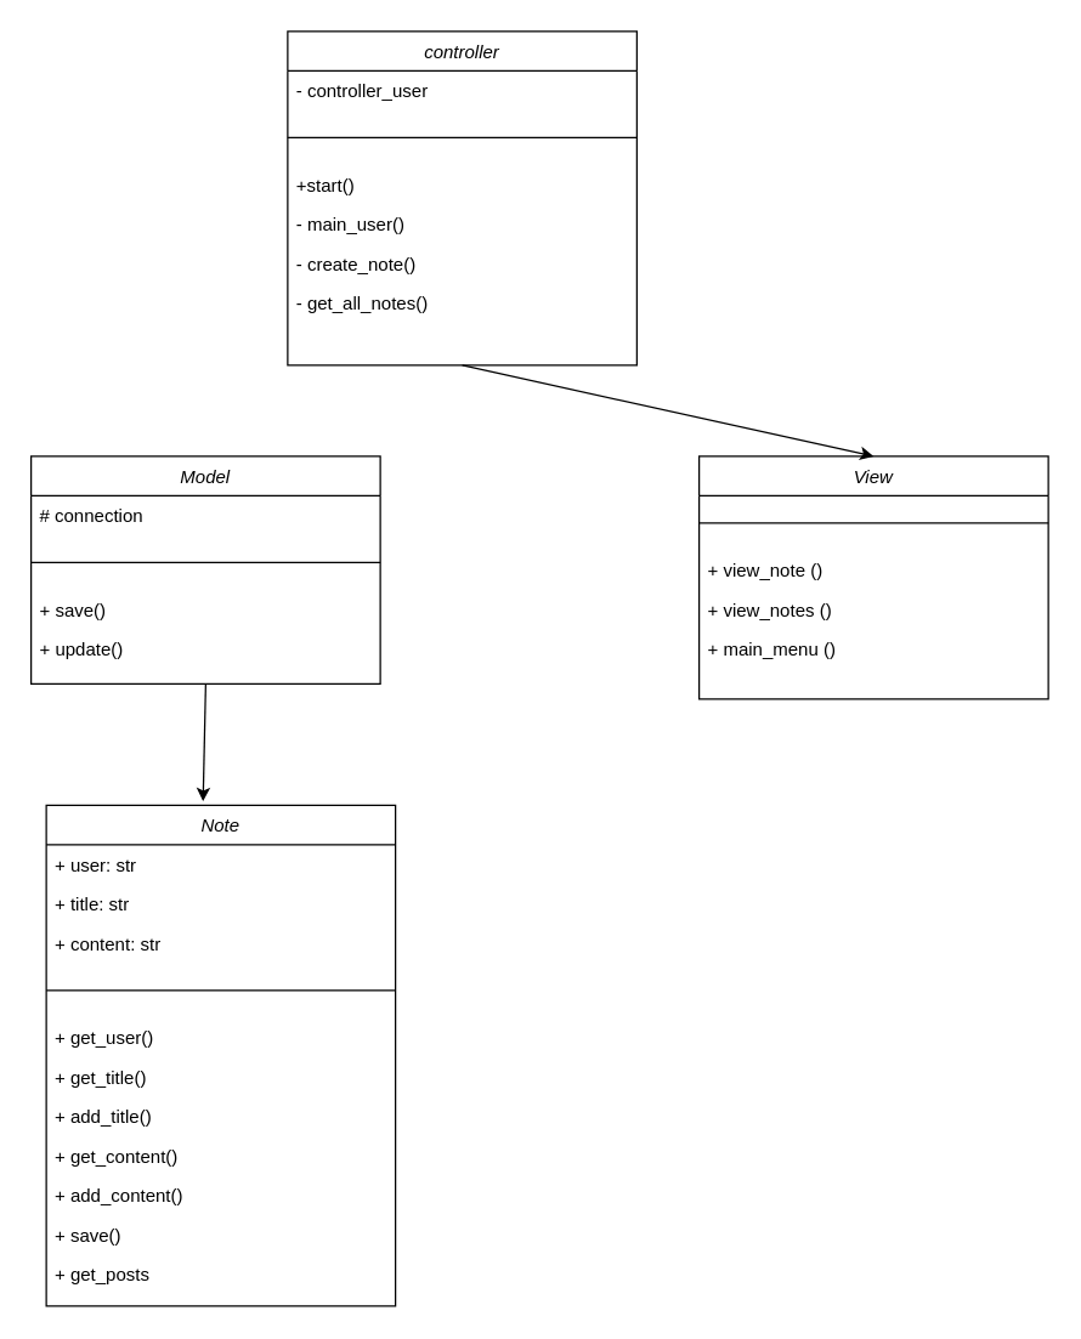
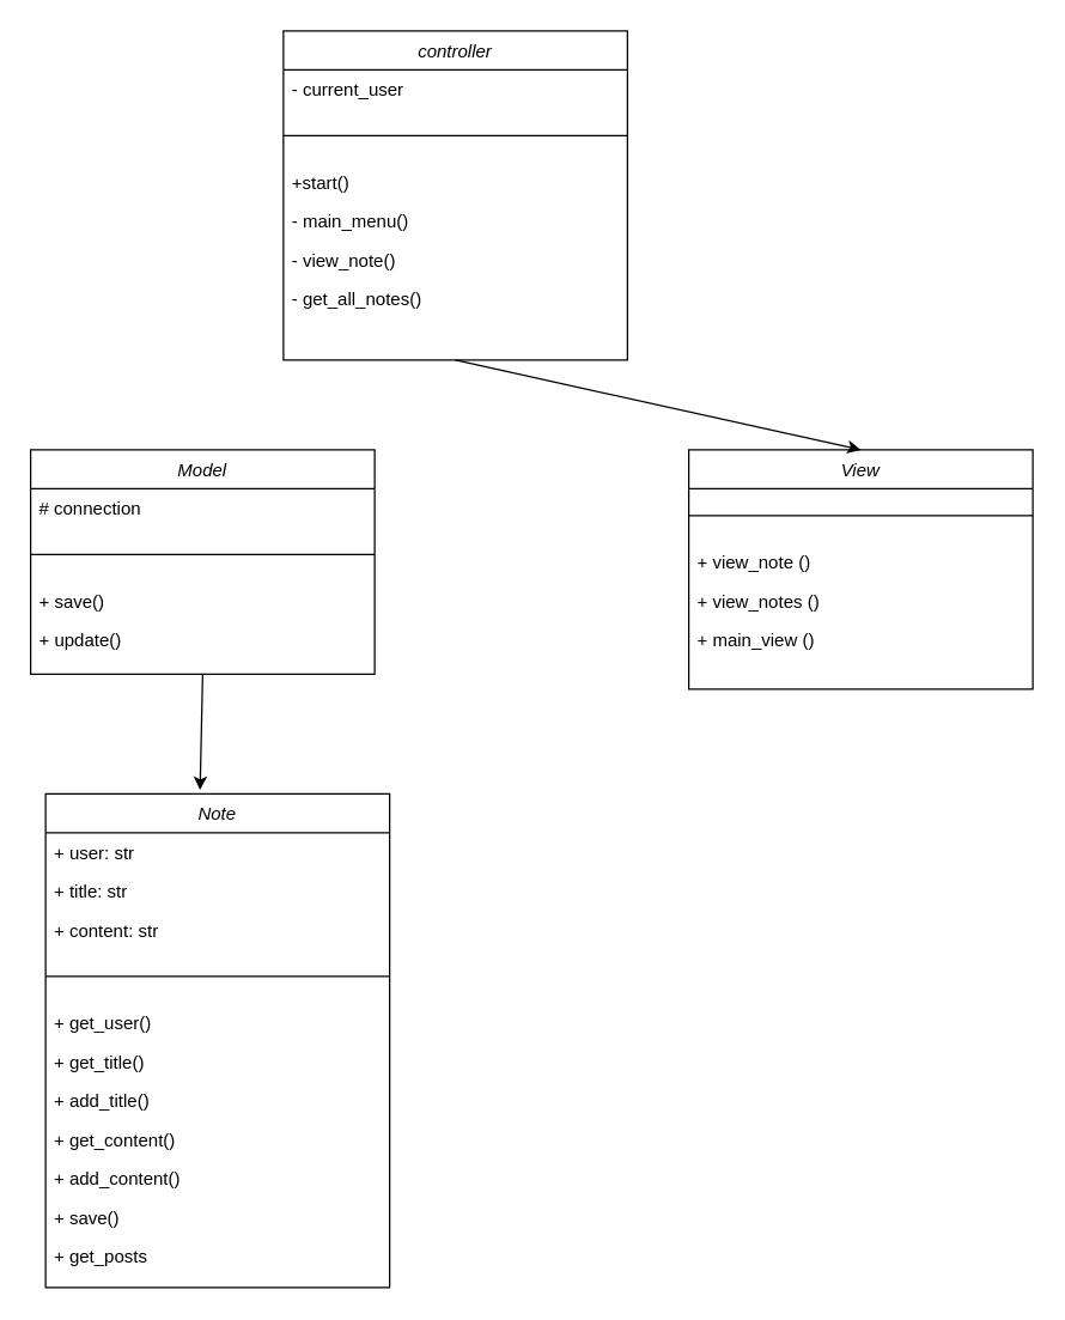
- <mxCell id="3" value="- controller_user" style="text;align=left;verticalAlign=top;spacingLeft=4;spacingRight=4;overflow=hidden;rotatable=0;points=[[0,0.5],[1,0.5]];portConstraint=eastwest;" parent="2" vertex="1"><mxGeometry y="26" width="230" height="26" as="geometry" /></mxCell>
+ <mxCell id="3" value="- current_user" style="text;align=left;verticalAlign=top;spacingLeft=4;spacingRight=4;overflow=hidden;rotatable=0;points=[[0,0.5],[1,0.5]];portConstraint=eastwest;" parent="2" vertex="1"><mxGeometry y="26" width="230" height="26" as="geometry" /></mxCell>
- <mxCell id="6" value="- main_user()" style="text;align=left;verticalAlign=top;spacingLeft=4;spacingRight=4;overflow=hidden;rotatable=0;points=[[0,0.5],[1,0.5]];portConstraint=eastwest;" parent="2" vertex="1"><mxGeometry y="114" width="230" height="26" as="geometry" /></mxCell>
+ <mxCell id="6" value="- main_menu()" style="text;align=left;verticalAlign=top;spacingLeft=4;spacingRight=4;overflow=hidden;rotatable=0;points=[[0,0.5],[1,0.5]];portConstraint=eastwest;" parent="2" vertex="1"><mxGeometry y="114" width="230" height="26" as="geometry" /></mxCell>
- <mxCell id="7" value="- create_note()" style="text;align=left;verticalAlign=top;spacingLeft=4;spacingRight=4;overflow=hidden;rotatable=0;points=[[0,0.5],[1,0.5]];portConstraint=eastwest;" parent="2" vertex="1"><mxGeometry y="140" width="230" height="26" as="geometry" /></mxCell>
+ <mxCell id="7" value="- view_note()" style="text;align=left;verticalAlign=top;spacingLeft=4;spacingRight=4;overflow=hidden;rotatable=0;points=[[0,0.5],[1,0.5]];portConstraint=eastwest;" parent="2" vertex="1"><mxGeometry y="140" width="230" height="26" as="geometry" /></mxCell>
- <mxCell id="13" value="+ main_menu ()" style="text;align=left;verticalAlign=top;spacingLeft=4;spacingRight=4;overflow=hidden;rotatable=0;points=[[0,0.5],[1,0.5]];portConstraint=eastwest;" vertex="1" parent="9"><mxGeometry y="114" width="230" height="26" as="geometry" /></mxCell>
+ <mxCell id="13" value="+ main_view ()" style="text;align=left;verticalAlign=top;spacingLeft=4;spacingRight=4;overflow=hidden;rotatable=0;points=[[0,0.5],[1,0.5]];portConstraint=eastwest;" vertex="1" parent="9"><mxGeometry y="114" width="230" height="26" as="geometry" /></mxCell>
